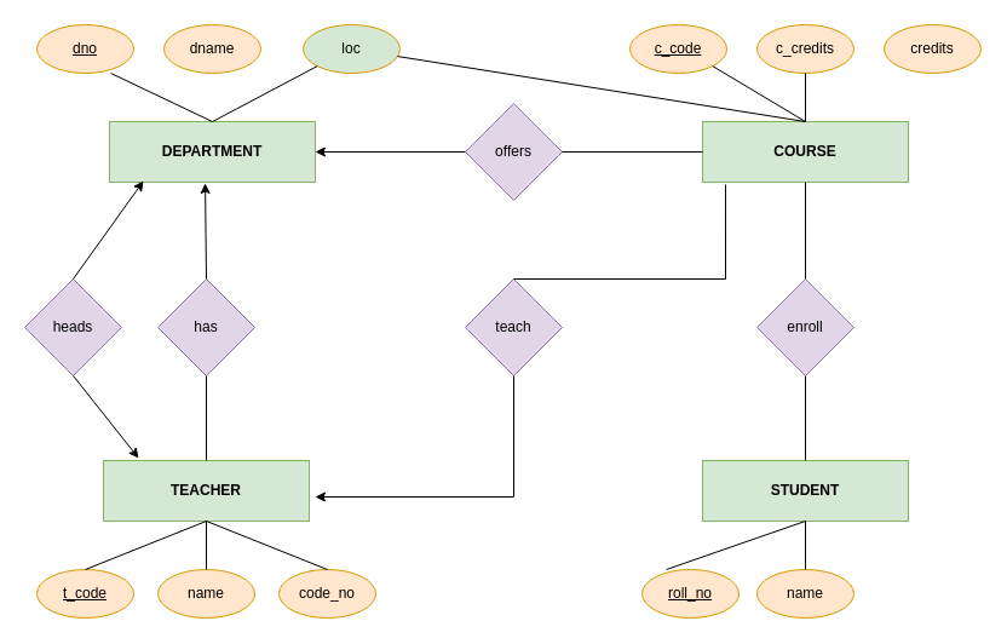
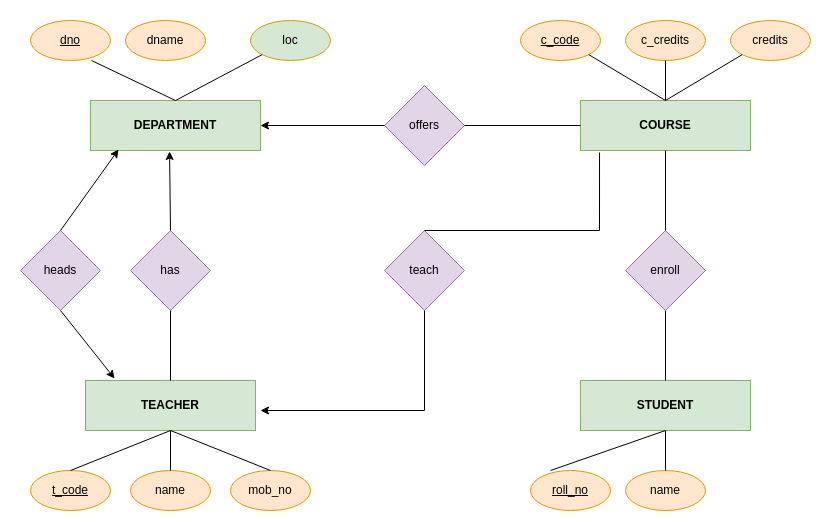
- <mxCell id="14" value="dname" style="ellipse;whiteSpace=wrap;html=1;fillColor=#ffe6cc;strokeColor=#d79b00;" vertex="1" parent="1"><mxGeometry x="135" y="20" width="80" height="40" as="geometry" /></mxCell>
+ <mxCell id="14" value="dname" style="ellipse;whiteSpace=wrap;html=1;fillColor=#ffe6cc;strokeColor=#d79b00;" vertex="1" parent="1"><mxGeometry x="125" y="20" width="80" height="40" as="geometry" /></mxCell>
- <mxCell id="26" value="" style="endArrow=none;html=1;rounded=0;exitX=0.5;exitY=0;exitDx=0;exitDy=0;" edge="1" parent="1" source="3" target="19"><mxGeometry width="50" height="50" relative="1" as="geometry"><mxPoint x="670" y="100" as="sourcePoint" /><mxPoint x="720" y="50" as="targetPoint" /></mxGeometry></mxCell>
+ <mxCell id="26" value="" style="endArrow=none;html=1;rounded=0;entryX=0;entryY=1;entryDx=0;entryDy=0;exitX=0.5;exitY=0;exitDx=0;exitDy=0;" edge="1" parent="1" source="3" target="15"><mxGeometry width="50" height="50" relative="1" as="geometry"><mxPoint x="670" y="100" as="sourcePoint" /><mxPoint x="720" y="50" as="targetPoint" /></mxGeometry></mxCell>
- <mxCell id="22" value="code_no" style="ellipse;whiteSpace=wrap;html=1;fillColor=#ffe6cc;strokeColor=#d79b00;" vertex="1" parent="1"><mxGeometry x="230" y="470" width="80" height="40" as="geometry" /></mxCell>
+ <mxCell id="22" value="mob_no" style="ellipse;whiteSpace=wrap;html=1;fillColor=#ffe6cc;strokeColor=#d79b00;" vertex="1" parent="1"><mxGeometry x="230" y="470" width="80" height="40" as="geometry" /></mxCell>
